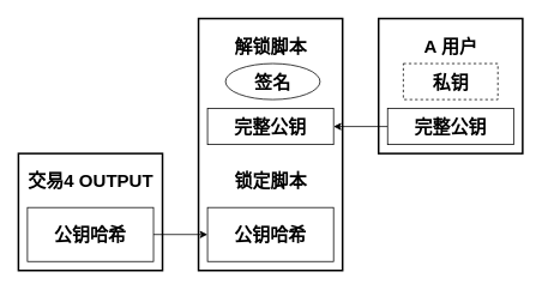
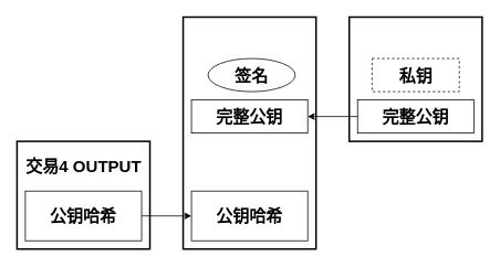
- <mxCell id="6" value="&lt;font style=&quot;font-size: 20px&quot;&gt;&lt;b&gt;解锁脚本&lt;/b&gt;&lt;/font&gt;" style="text;html=1;strokeColor=none;fillColor=none;align=center;verticalAlign=middle;whiteSpace=wrap;rounded=0;" vertex="1" parent="1"><mxGeometry x="227.5" y="30" width="145" height="40" as="geometry" /></mxCell>
- <mxCell id="12" value="&lt;font style=&quot;font-size: 20px&quot;&gt;&lt;b&gt;A 用户&lt;/b&gt;&lt;/font&gt;" style="text;html=1;strokeColor=none;fillColor=none;align=center;verticalAlign=middle;whiteSpace=wrap;rounded=0;" vertex="1" parent="1"><mxGeometry x="427.5" y="30" width="145" height="40" as="geometry" /></mxCell>
- <mxCell id="7" value="&lt;font style=&quot;font-size: 20px&quot;&gt;&lt;b&gt;锁定脚本&lt;/b&gt;&lt;/font&gt;" style="text;html=1;strokeColor=none;fillColor=none;align=center;verticalAlign=middle;whiteSpace=wrap;rounded=0;" vertex="1" parent="1"><mxGeometry x="227.5" y="180" width="145" height="40" as="geometry" /></mxCell>
